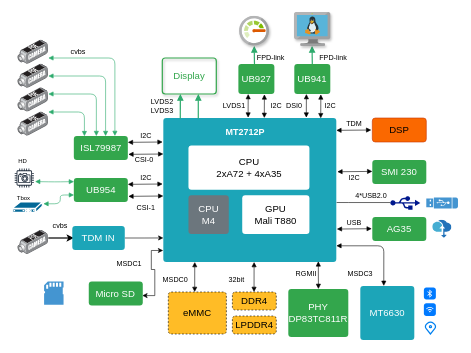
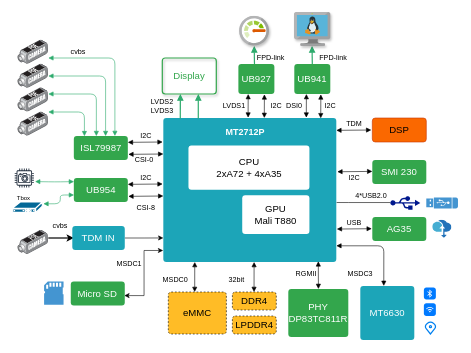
- <mxCell id="72" value="&lt;font style=&quot;font-size: 10px&quot;&gt;HD&amp;nbsp;&lt;/font&gt;" style="text;html=1;strokeColor=none;fillColor=none;align=center;verticalAlign=middle;whiteSpace=wrap;rounded=0;dashed=1;" parent="1" vertex="1"><mxGeometry x="20" y="259" width="38" height="15" as="geometry" /></mxCell>
- <mxCell id="35" value="CSI-1" style="text;html=1;strokeColor=none;fillColor=none;align=center;verticalAlign=middle;whiteSpace=wrap;rounded=0;dashed=1;" parent="1" vertex="1"><mxGeometry x="217.55" y="336" width="50" height="20" as="geometry" /></mxCell>
+ <mxCell id="35" value="CSI-8" style="text;html=1;strokeColor=none;fillColor=none;align=center;verticalAlign=middle;whiteSpace=wrap;rounded=0;dashed=1;" parent="1" vertex="1"><mxGeometry x="217.55" y="336" width="50" height="20" as="geometry" /></mxCell>
- <mxCell id="15" value="CPU&lt;br&gt;M4" style="html=1;shadow=0;dashed=0;shape=mxgraph.bootstrap.rrect;rSize=5;strokeColor=none;strokeWidth=1;fillColor=#6C767D;fontColor=#FFFFFF;whiteSpace=wrap;align=center;verticalAlign=middle;spacingLeft=0;fontStyle=0;fontSize=16;spacing=5;" parent="12" vertex="1"><mxGeometry x="41.9" y="128.8" width="67.2" height="64.4" as="geometry" /></mxCell>
- <mxCell id="85" value="Micro SD" style="html=1;shadow=0;dashed=0;shape=mxgraph.bootstrap.rrect;rSize=5;strokeColor=none;strokeWidth=1;fillColor=#33A64C;fontColor=#FFFFFF;whiteSpace=wrap;align=center;verticalAlign=middle;spacingLeft=0;fontStyle=0;fontSize=16;spacing=5;" parent="1" vertex="1"><mxGeometry x="147.45" y="468.5" width="90" height="40" as="geometry" /></mxCell>
+ <mxCell id="85" value="Micro SD" style="html=1;shadow=0;dashed=0;shape=mxgraph.bootstrap.rrect;rSize=5;strokeColor=none;strokeWidth=1;fillColor=#33A64C;fontColor=#FFFFFF;whiteSpace=wrap;align=center;verticalAlign=middle;spacingLeft=0;fontStyle=0;fontSize=16;spacing=5;" parent="1" vertex="1"><mxGeometry x="117.45" y="468.5" width="90" height="40" as="geometry" /></mxCell>
